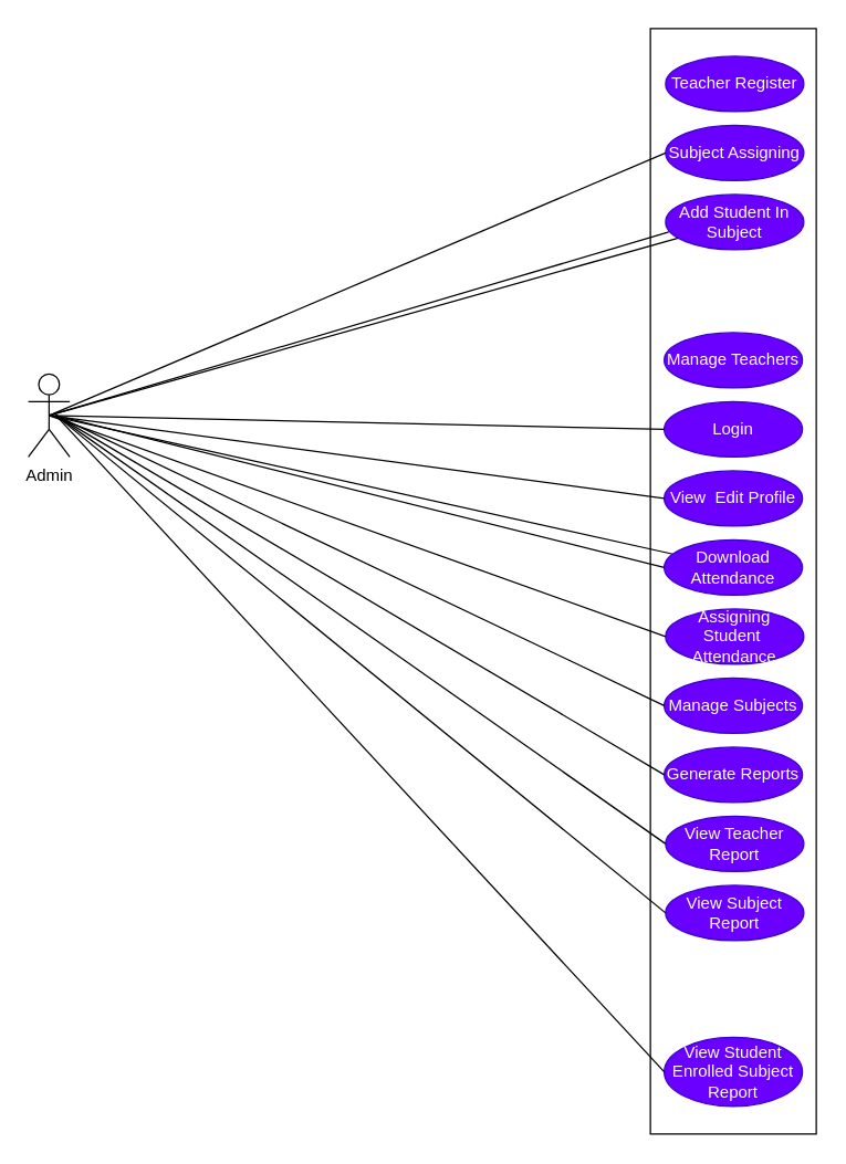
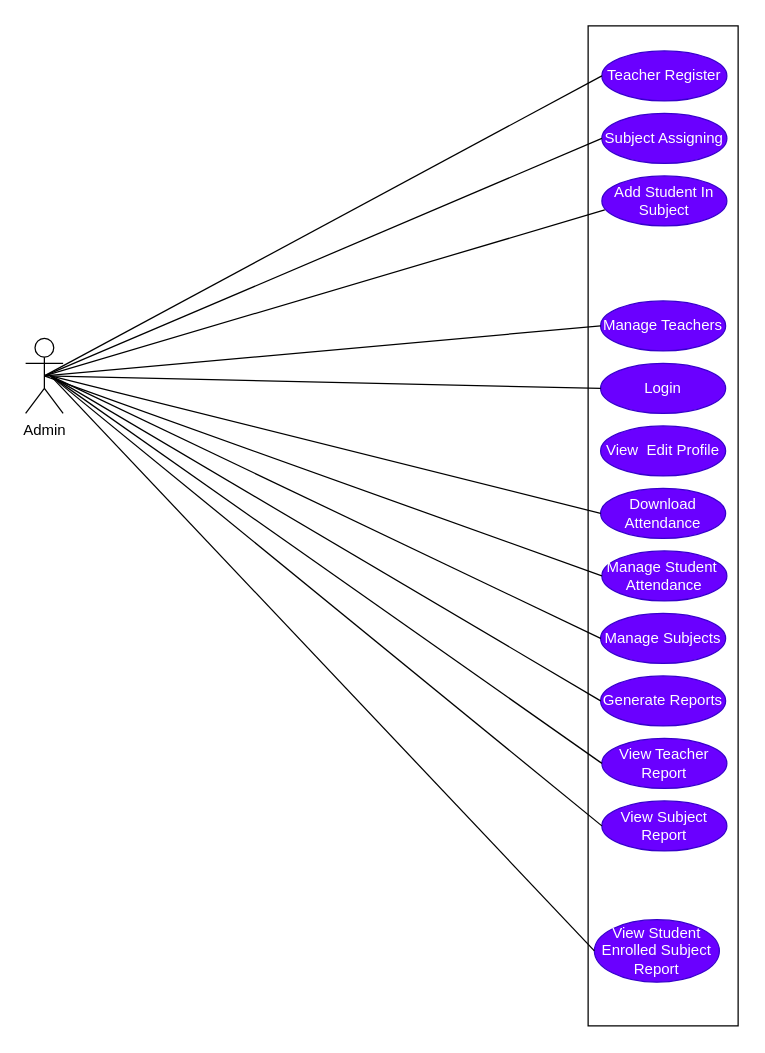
- <mxCell id="16" value="" style="endArrow=none;html=1;rounded=0;exitX=0.5;exitY=0.5;exitDx=0;exitDy=0;exitPerimeter=0;" parent="1" source="15" target="5" edge="1"><mxGeometry width="50" height="50" relative="1" as="geometry"><mxPoint x="40" y="300" as="sourcePoint" /><mxPoint x="480" y="-40" as="targetPoint" /></mxGeometry></mxCell>
+ <mxCell id="16" value="" style="endArrow=none;html=1;rounded=0;exitX=0.5;exitY=0.5;exitDx=0;exitDy=0;exitPerimeter=0;entryX=0;entryY=0.5;entryDx=0;entryDy=0;" parent="1" source="15" target="3" edge="1"><mxGeometry width="50" height="50" relative="1" as="geometry"><mxPoint x="40" y="300" as="sourcePoint" /><mxPoint x="480" y="-40" as="targetPoint" /></mxGeometry></mxCell>
- <mxCell id="22" value="" style="endArrow=none;html=1;rounded=0;entryX=0;entryY=0.5;entryDx=0;entryDy=0;exitX=0.5;exitY=0.5;exitDx=0;exitDy=0;exitPerimeter=0;" parent="1" source="15" target="8" edge="1"><mxGeometry width="50" height="50" relative="1" as="geometry"><mxPoint x="90" y="343" as="sourcePoint" /><mxPoint x="490" y="320" as="targetPoint" /></mxGeometry></mxCell>
- <mxCell id="19" value="" style="endArrow=none;html=1;rounded=0;exitX=0.5;exitY=0.5;exitDx=0;exitDy=0;exitPerimeter=0;" parent="1" source="15" target="20" edge="1"><mxGeometry width="50" height="50" relative="1" as="geometry"><mxPoint x="70" y="323" as="sourcePoint" /><mxPoint x="490" y="170" as="targetPoint" /></mxGeometry></mxCell>
+ <mxCell id="19" value="" style="endArrow=none;html=1;rounded=0;entryX=0;entryY=0.5;entryDx=0;entryDy=0;exitX=0.5;exitY=0.5;exitDx=0;exitDy=0;exitPerimeter=0;" parent="1" source="15" target="6" edge="1"><mxGeometry width="50" height="50" relative="1" as="geometry"><mxPoint x="70" y="323" as="sourcePoint" /><mxPoint x="490" y="170" as="targetPoint" /></mxGeometry></mxCell>
- <mxCell id="9" value="Assigning Student&amp;nbsp; Attendance" style="ellipse;whiteSpace=wrap;html=1;align=center;newEdgeStyle={&quot;edgeStyle&quot;:&quot;entityRelationEdgeStyle&quot;,&quot;startArrow&quot;:&quot;none&quot;,&quot;endArrow&quot;:&quot;none&quot;,&quot;segment&quot;:10,&quot;curved&quot;:1,&quot;sourcePerimeterSpacing&quot;:0,&quot;targetPerimeterSpacing&quot;:0};treeFolding=1;treeMoving=1;fillColor=#6a00ff;fontColor=#ffffff;strokeColor=#3700CC;" parent="1" vertex="1"><mxGeometry x="481" y="440" width="100" height="40" as="geometry" /></mxCell>
+ <mxCell id="9" value="Manage Student&amp;nbsp; Attendance" style="ellipse;whiteSpace=wrap;html=1;align=center;newEdgeStyle={&quot;edgeStyle&quot;:&quot;entityRelationEdgeStyle&quot;,&quot;startArrow&quot;:&quot;none&quot;,&quot;endArrow&quot;:&quot;none&quot;,&quot;segment&quot;:10,&quot;curved&quot;:1,&quot;sourcePerimeterSpacing&quot;:0,&quot;targetPerimeterSpacing&quot;:0};treeFolding=1;treeMoving=1;fillColor=#6a00ff;fontColor=#ffffff;strokeColor=#3700CC;" parent="1" vertex="1"><mxGeometry x="481" y="440" width="100" height="40" as="geometry" /></mxCell>
- <mxCell id="14" value="View Student Enrolled Subject Report" style="ellipse;whiteSpace=wrap;html=1;align=center;newEdgeStyle={&quot;edgeStyle&quot;:&quot;entityRelationEdgeStyle&quot;,&quot;startArrow&quot;:&quot;none&quot;,&quot;endArrow&quot;:&quot;none&quot;,&quot;segment&quot;:10,&quot;curved&quot;:1,&quot;sourcePerimeterSpacing&quot;:0,&quot;targetPerimeterSpacing&quot;:0};treeFolding=1;treeMoving=1;fillColor=#6a00ff;fontColor=#ffffff;strokeColor=#3700CC;" parent="1" vertex="1"><mxGeometry x="480" y="750" width="100" height="50" as="geometry" /></mxCell>
+ <mxCell id="14" value="View Student Enrolled Subject Report" style="ellipse;whiteSpace=wrap;html=1;align=center;newEdgeStyle={&quot;edgeStyle&quot;:&quot;entityRelationEdgeStyle&quot;,&quot;startArrow&quot;:&quot;none&quot;,&quot;endArrow&quot;:&quot;none&quot;,&quot;segment&quot;:10,&quot;curved&quot;:1,&quot;sourcePerimeterSpacing&quot;:0,&quot;targetPerimeterSpacing&quot;:0};treeFolding=1;treeMoving=1;fillColor=#6a00ff;fontColor=#ffffff;strokeColor=#3700CC;" parent="1" vertex="1"><mxGeometry x="475" y="735" width="100" height="50" as="geometry" /></mxCell>
